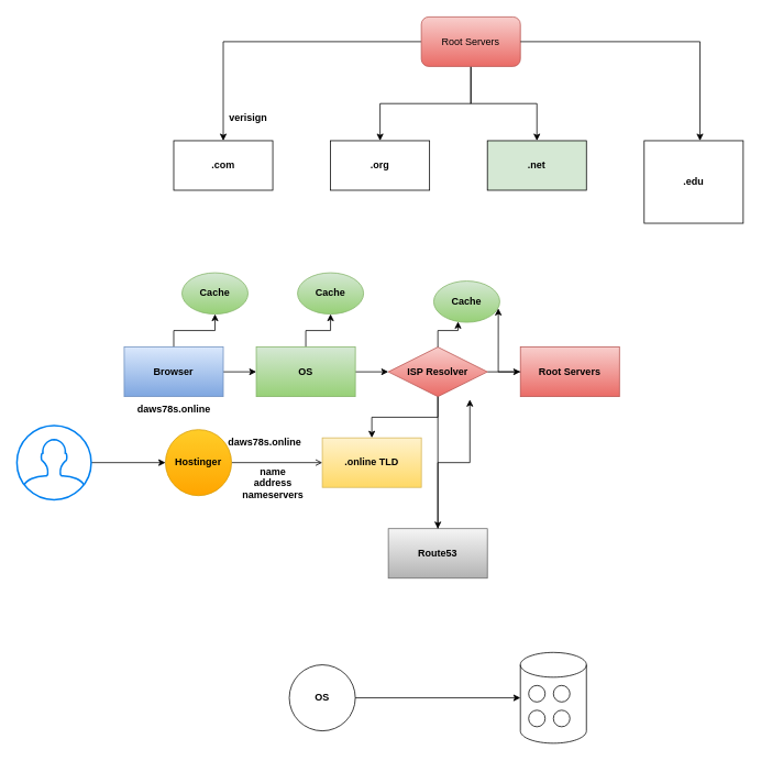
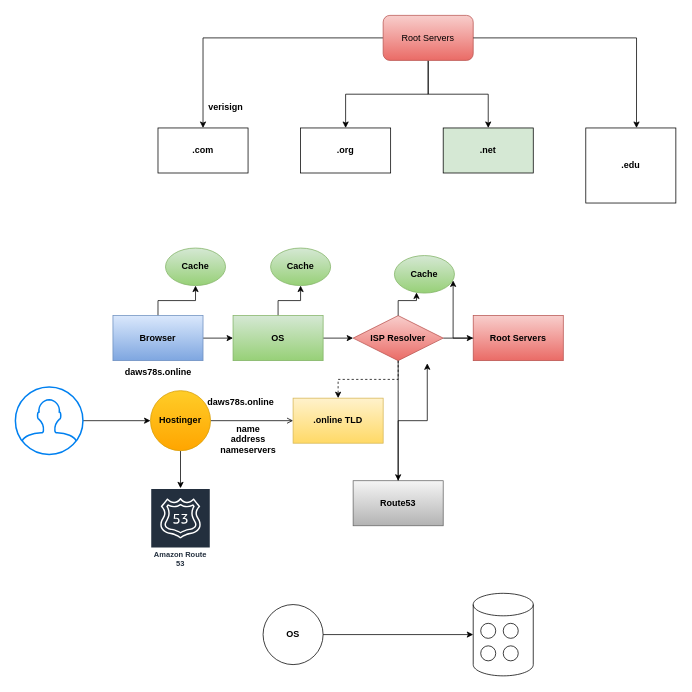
- <mxCell id="21" style="edgeStyle=orthogonalEdgeStyle;rounded=0;orthogonalLoop=1;jettySize=auto;html=1;entryX=0.5;entryY=0;entryDx=0;entryDy=0;" edge="1" parent="1" source="22" target="28"><mxGeometry relative="1" as="geometry" /></mxCell>
+ <mxCell id="21" style="edgeStyle=orthogonalEdgeStyle;rounded=0;orthogonalLoop=1;jettySize=auto;html=1;entryX=0.5;entryY=0;entryDx=0;entryDy=0;dashed=1;" edge="1" parent="1" source="22" target="28"><mxGeometry relative="1" as="geometry" /></mxCell>
+ <mxCell id="31" style="edgeStyle=orthogonalEdgeStyle;rounded=0;orthogonalLoop=1;jettySize=auto;html=1;" edge="1" parent="1" source="32" target="37"><mxGeometry relative="1" as="geometry" /></mxCell>
+ <mxCell id="37" value="Amazon Route 53" style="sketch=0;outlineConnect=0;fontColor=#232F3E;gradientColor=none;strokeColor=#ffffff;fillColor=#232F3E;dashed=0;verticalLabelPosition=middle;verticalAlign=bottom;align=center;html=1;whiteSpace=wrap;fontSize=10;fontStyle=1;spacing=3;shape=mxgraph.aws4.productIcon;prIcon=mxgraph.aws4.route_53;" vertex="1" parent="1"><mxGeometry x="200" y="650" width="80" height="110" as="geometry" /></mxCell>
